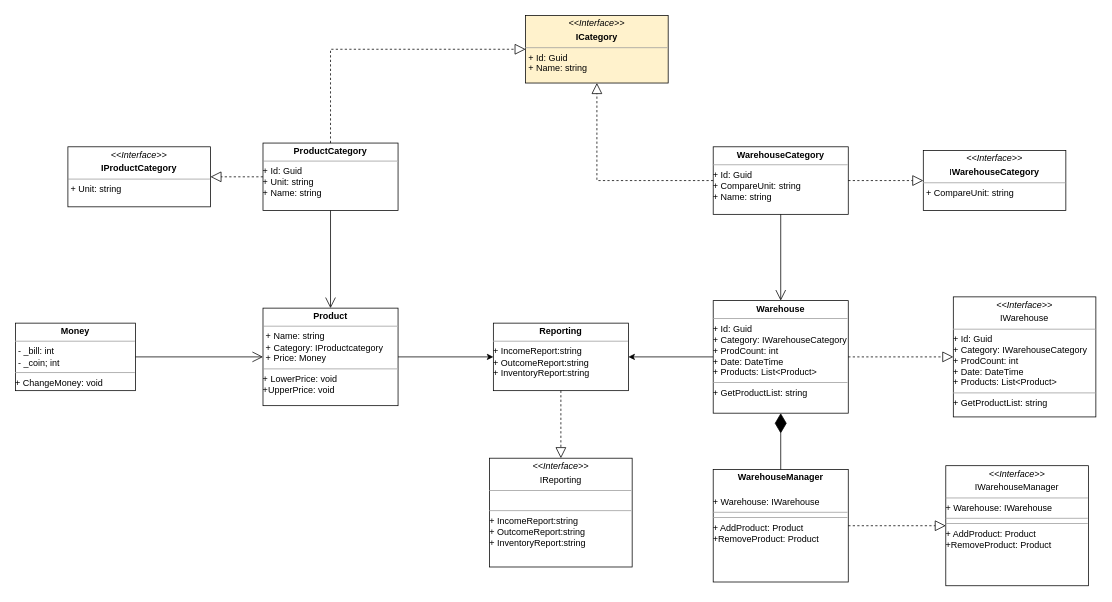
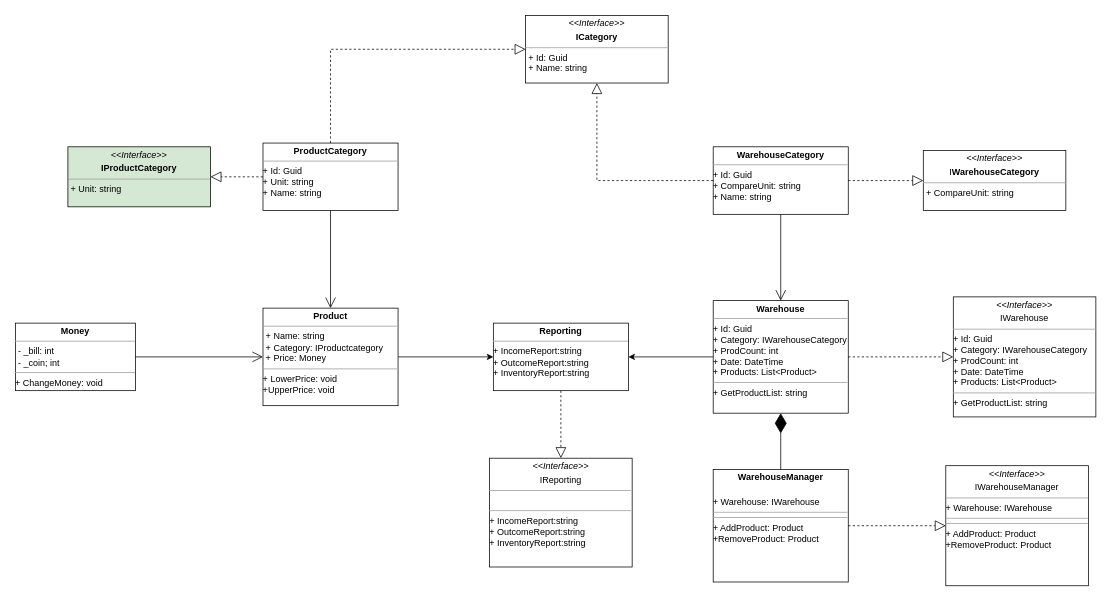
- <mxCell id="10" value="&lt;p style=&quot;margin:0px;margin-top:4px;text-align:center;&quot;&gt;&lt;i&gt;&amp;lt;&amp;lt;Interface&amp;gt;&amp;gt;&lt;/i&gt;&lt;b&gt;&lt;br&gt;&lt;/b&gt;&lt;/p&gt;&lt;p style=&quot;margin:0px;margin-top:4px;text-align:center;&quot;&gt;&lt;b&gt;ICategory&lt;/b&gt;&lt;/p&gt;&lt;hr size=&quot;1&quot;&gt;&lt;p style=&quot;margin:0px;margin-left:4px;&quot;&gt;+ Id: Guid&lt;br&gt;&lt;/p&gt;&lt;p style=&quot;margin:0px;margin-left:4px;&quot;&gt;+ Name: string&lt;br&gt;&lt;/p&gt;" style="verticalAlign=top;align=left;overflow=fill;fontSize=12;fontFamily=Helvetica;html=1;whiteSpace=wrap;fillColor=#fff2cc;" vertex="1" parent="1"><mxGeometry x="700" y="20" width="190" height="90" as="geometry" /></mxCell>
+ <mxCell id="10" value="&lt;p style=&quot;margin:0px;margin-top:4px;text-align:center;&quot;&gt;&lt;i&gt;&amp;lt;&amp;lt;Interface&amp;gt;&amp;gt;&lt;/i&gt;&lt;b&gt;&lt;br&gt;&lt;/b&gt;&lt;/p&gt;&lt;p style=&quot;margin:0px;margin-top:4px;text-align:center;&quot;&gt;&lt;b&gt;ICategory&lt;/b&gt;&lt;/p&gt;&lt;hr size=&quot;1&quot;&gt;&lt;p style=&quot;margin:0px;margin-left:4px;&quot;&gt;+ Id: Guid&lt;br&gt;&lt;/p&gt;&lt;p style=&quot;margin:0px;margin-left:4px;&quot;&gt;+ Name: string&lt;br&gt;&lt;/p&gt;" style="verticalAlign=top;align=left;overflow=fill;fontSize=12;fontFamily=Helvetica;html=1;whiteSpace=wrap;" vertex="1" parent="1"><mxGeometry x="700" y="20" width="190" height="90" as="geometry" /></mxCell>
- <mxCell id="8" value="&lt;p style=&quot;margin:0px;margin-top:4px;text-align:center;&quot;&gt;&lt;i&gt;&amp;lt;&amp;lt;Interface&amp;gt;&amp;gt;&lt;/i&gt;&lt;b&gt;&lt;br&gt;&lt;/b&gt;&lt;/p&gt;&lt;p style=&quot;margin:0px;margin-top:4px;text-align:center;&quot;&gt;&lt;b&gt;IProductCategory&lt;/b&gt;&lt;/p&gt;&lt;hr size=&quot;1&quot;&gt;&lt;p style=&quot;margin:0px;margin-left:4px;&quot;&gt;+ Unit: string&lt;br&gt;&lt;/p&gt;" style="verticalAlign=top;align=left;overflow=fill;fontSize=12;fontFamily=Helvetica;html=1;whiteSpace=wrap;" vertex="1" parent="1"><mxGeometry x="90" y="195" width="190" height="80" as="geometry" /></mxCell>
+ <mxCell id="8" value="&lt;p style=&quot;margin:0px;margin-top:4px;text-align:center;&quot;&gt;&lt;i&gt;&amp;lt;&amp;lt;Interface&amp;gt;&amp;gt;&lt;/i&gt;&lt;b&gt;&lt;br&gt;&lt;/b&gt;&lt;/p&gt;&lt;p style=&quot;margin:0px;margin-top:4px;text-align:center;&quot;&gt;&lt;b&gt;IProductCategory&lt;/b&gt;&lt;/p&gt;&lt;hr size=&quot;1&quot;&gt;&lt;p style=&quot;margin:0px;margin-left:4px;&quot;&gt;+ Unit: string&lt;br&gt;&lt;/p&gt;" style="verticalAlign=top;align=left;overflow=fill;fontSize=12;fontFamily=Helvetica;html=1;whiteSpace=wrap;fillColor=#d5e8d4;" vertex="1" parent="1"><mxGeometry x="90" y="195" width="190" height="80" as="geometry" /></mxCell>
